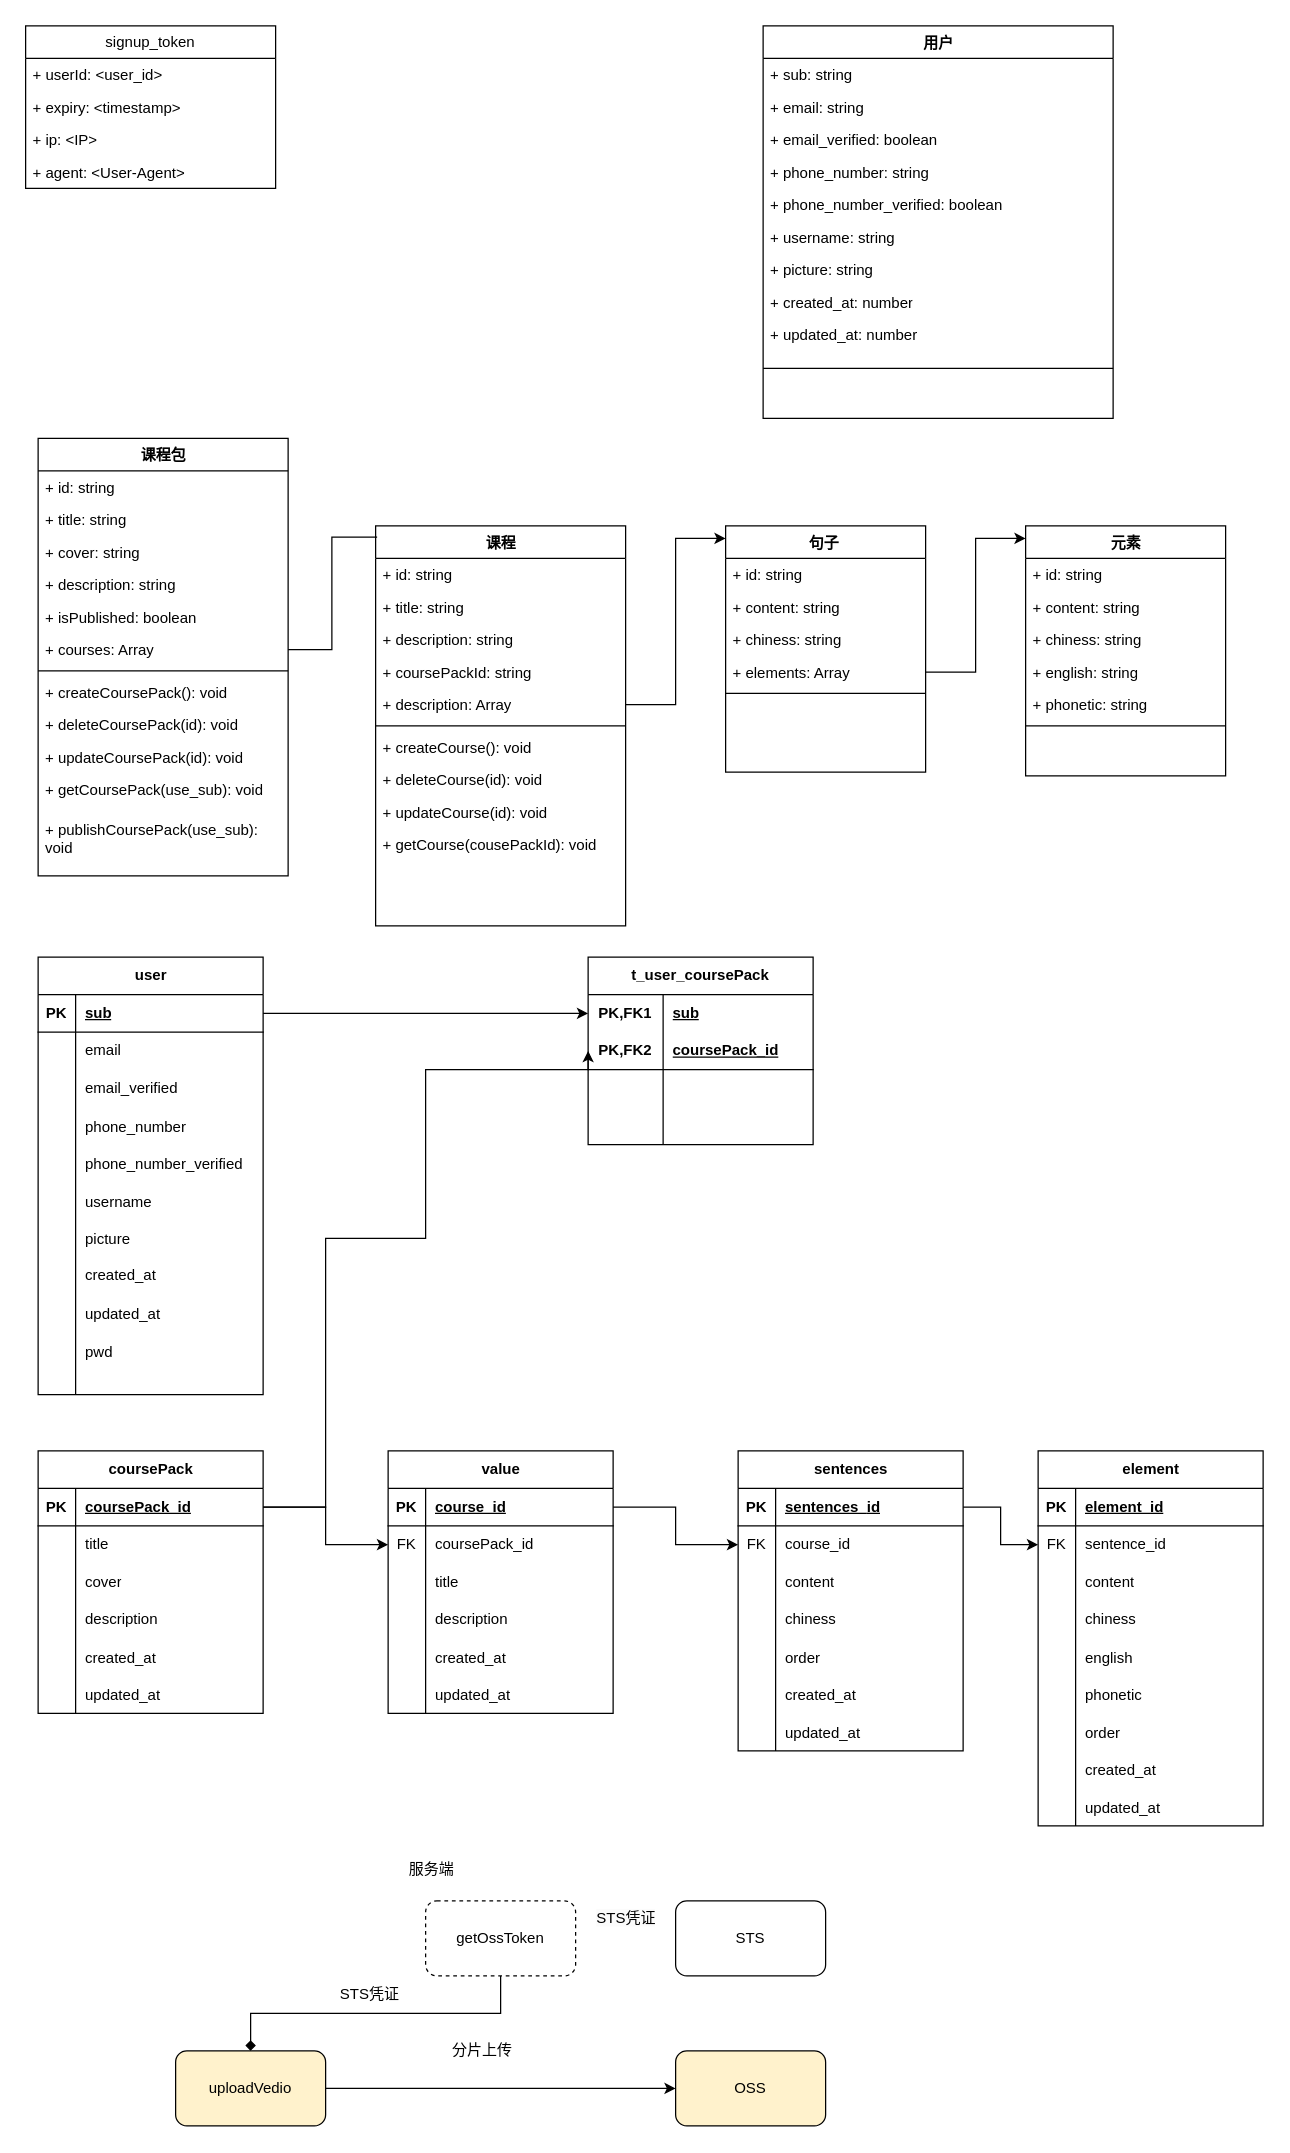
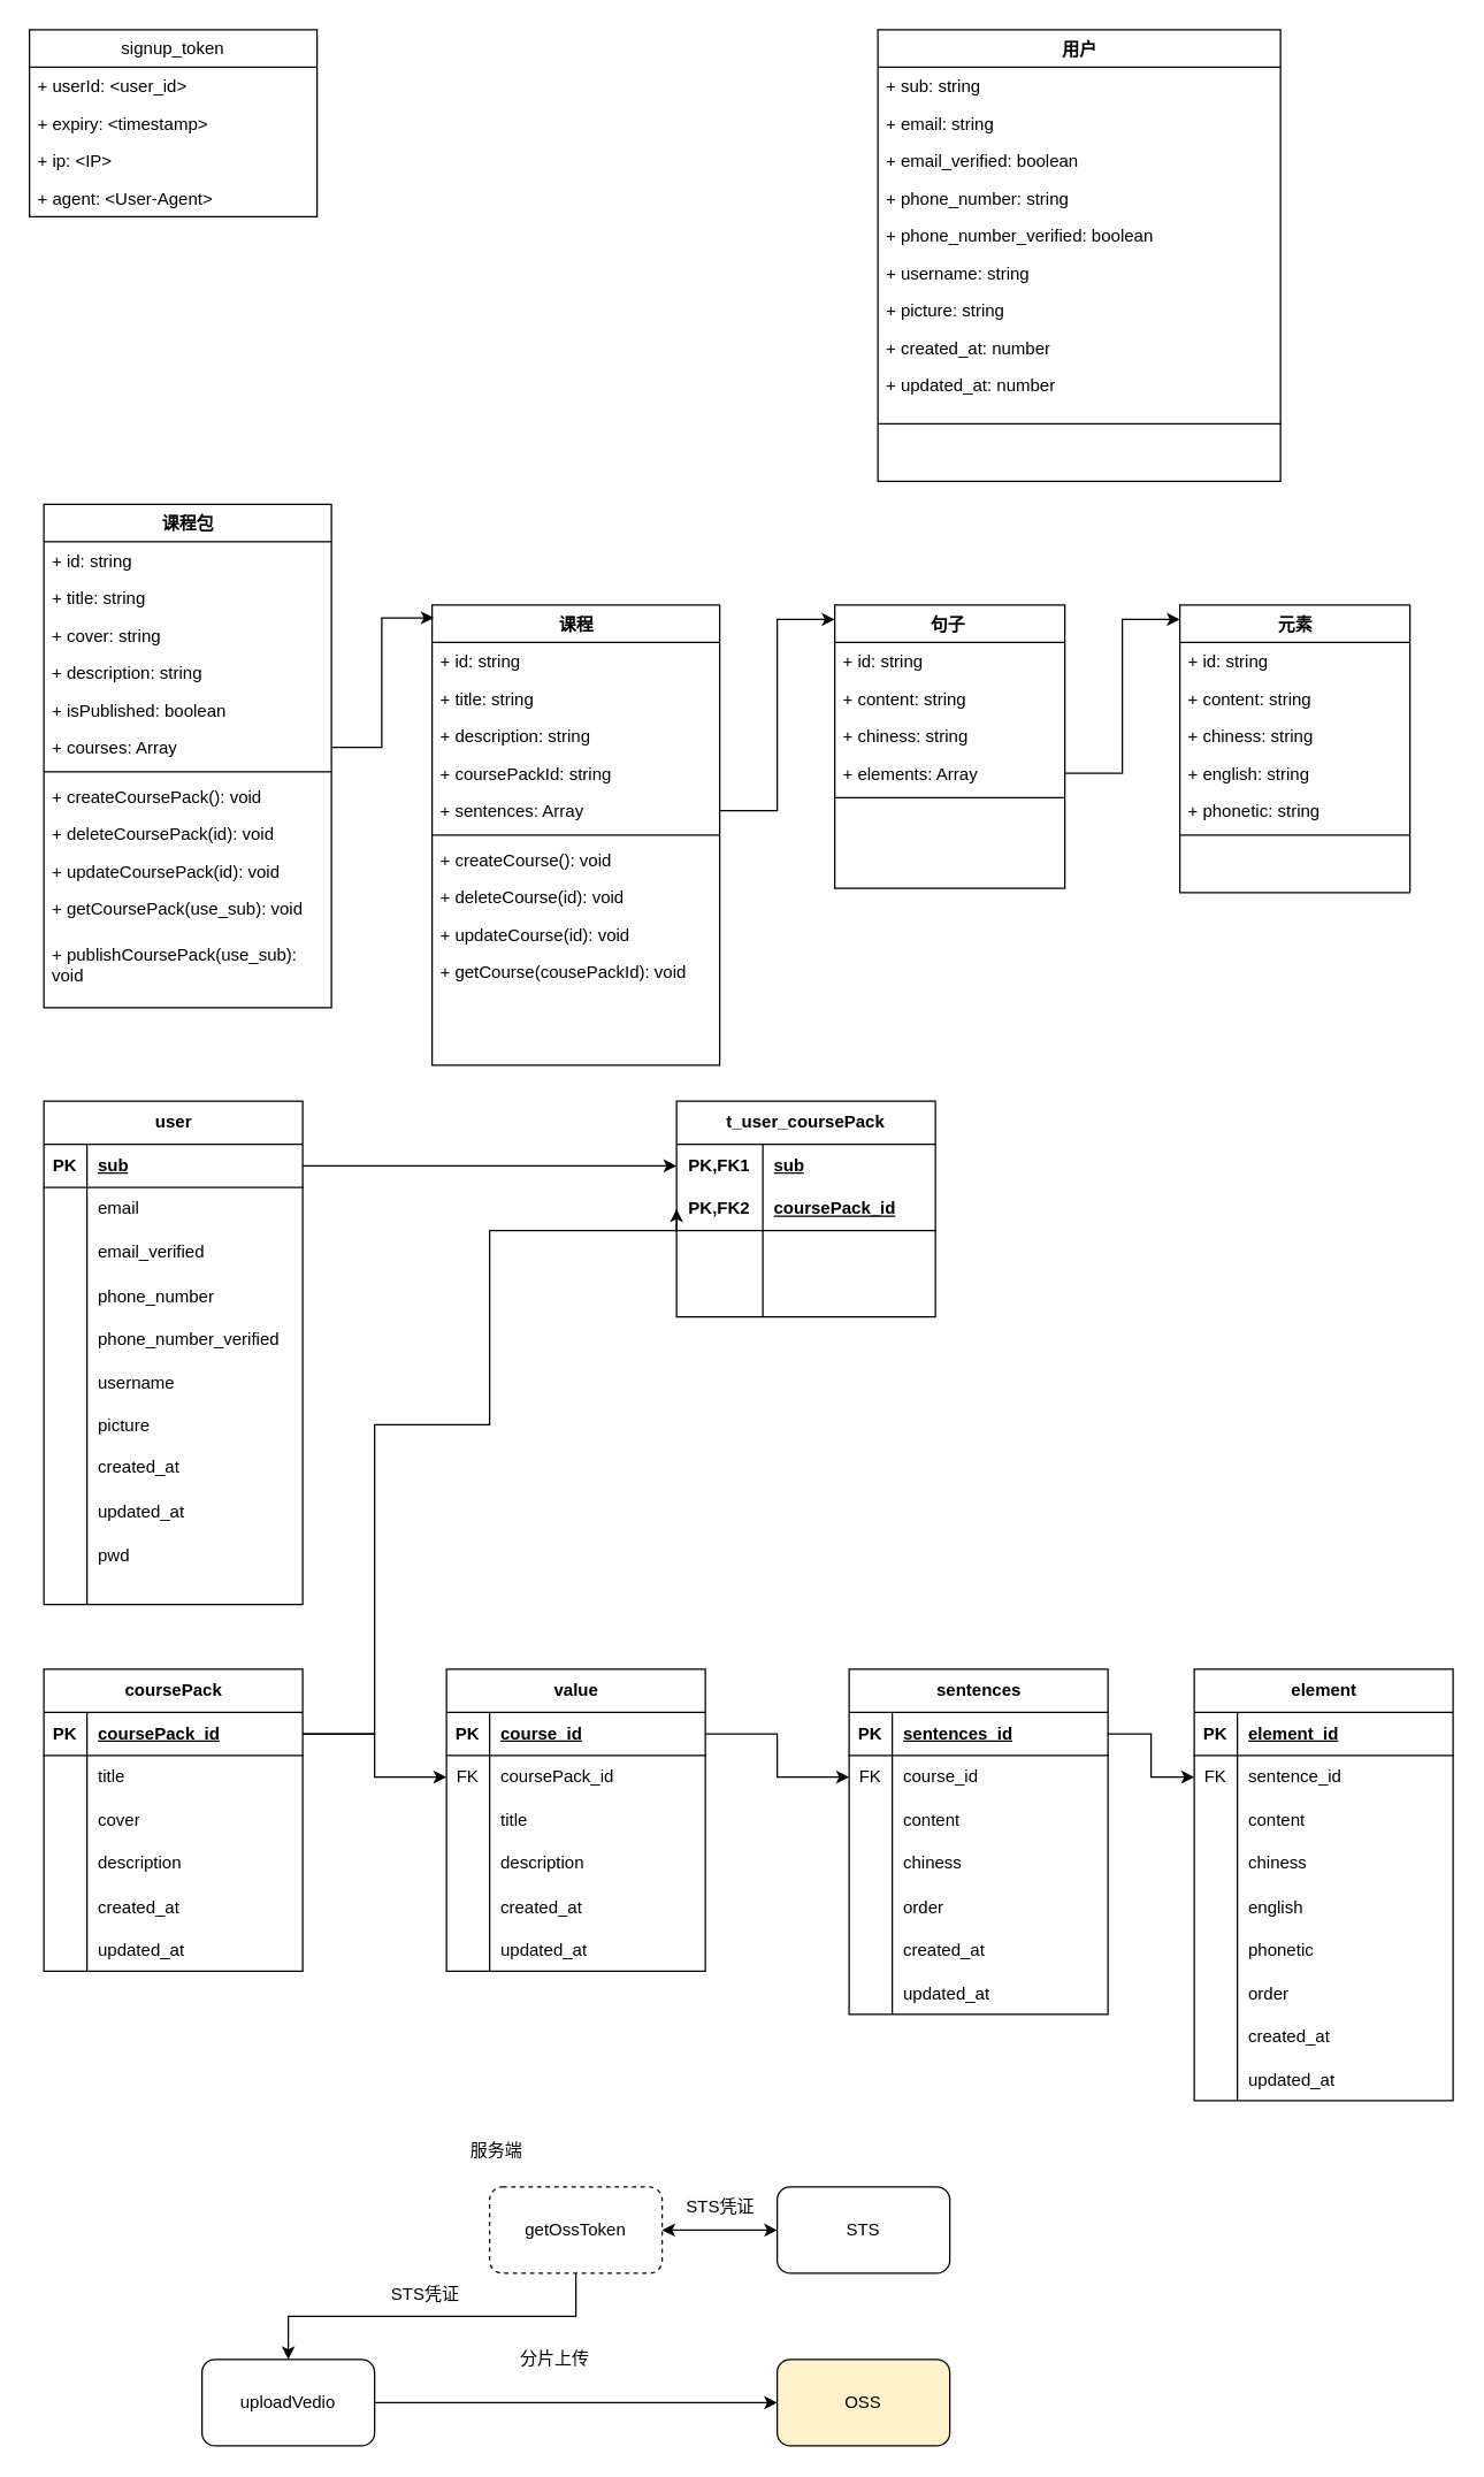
- <mxCell id="52" style="edgeStyle=orthogonalEdgeStyle;rounded=0;orthogonalLoop=1;jettySize=auto;html=1;entryX=0.006;entryY=0.028;entryDx=0;entryDy=0;entryPerimeter=0;endArrow=none;" parent="1" source="8" target="15" edge="1"><mxGeometry relative="1" as="geometry" /></mxCell>
+ <mxCell id="52" style="edgeStyle=orthogonalEdgeStyle;rounded=0;orthogonalLoop=1;jettySize=auto;html=1;entryX=0.006;entryY=0.028;entryDx=0;entryDy=0;entryPerimeter=0;" parent="1" source="8" target="15" edge="1"><mxGeometry relative="1" as="geometry" /></mxCell>
- <mxCell id="20" value="+ description: Array" style="text;html=1;strokeColor=none;fillColor=none;align=left;verticalAlign=top;spacingLeft=4;spacingRight=4;whiteSpace=wrap;overflow=hidden;rotatable=0;points=[[0,0.5],[1,0.5]];portConstraint=eastwest;" parent="15" vertex="1"><mxGeometry y="130" width="200" height="26" as="geometry" /></mxCell>
+ <mxCell id="20" value="+ sentences: Array" style="text;html=1;strokeColor=none;fillColor=none;align=left;verticalAlign=top;spacingLeft=4;spacingRight=4;whiteSpace=wrap;overflow=hidden;rotatable=0;points=[[0,0.5],[1,0.5]];portConstraint=eastwest;" parent="15" vertex="1"><mxGeometry y="130" width="200" height="26" as="geometry" /></mxCell>
+ <mxCell id="210" value="" style="endArrow=classic;startArrow=classic;html=1;rounded=0;" parent="1" source="206" target="208" edge="1"><mxGeometry width="50" height="50" relative="1" as="geometry"><mxPoint x="570" y="1900" as="sourcePoint" /><mxPoint x="620" y="1850" as="targetPoint" /><Array as="points"><mxPoint x="500" y="1550" /></Array></mxGeometry></mxCell>
- <mxCell id="205" style="edgeStyle=orthogonalEdgeStyle;rounded=0;orthogonalLoop=1;jettySize=auto;html=1;entryX=0.5;entryY=0;entryDx=0;entryDy=0;endArrow=diamond;" parent="1" source="206" target="202" edge="1"><mxGeometry relative="1" as="geometry"><Array as="points"><mxPoint x="400" y="1610" /><mxPoint x="200" y="1610" /></Array></mxGeometry></mxCell>
+ <mxCell id="205" style="edgeStyle=orthogonalEdgeStyle;rounded=0;orthogonalLoop=1;jettySize=auto;html=1;entryX=0.5;entryY=0;entryDx=0;entryDy=0;" parent="1" source="206" target="202" edge="1"><mxGeometry relative="1" as="geometry"><Array as="points"><mxPoint x="400" y="1610" /><mxPoint x="200" y="1610" /></Array></mxGeometry></mxCell>
- <mxCell id="202" value="uploadVedio" style="rounded=1;whiteSpace=wrap;html=1;fillColor=#fff2cc;" parent="1" vertex="1"><mxGeometry x="140" y="1640" width="120" height="60" as="geometry" /></mxCell>
+ <mxCell id="202" value="uploadVedio" style="rounded=1;whiteSpace=wrap;html=1;" parent="1" vertex="1"><mxGeometry x="140" y="1640" width="120" height="60" as="geometry" /></mxCell>
